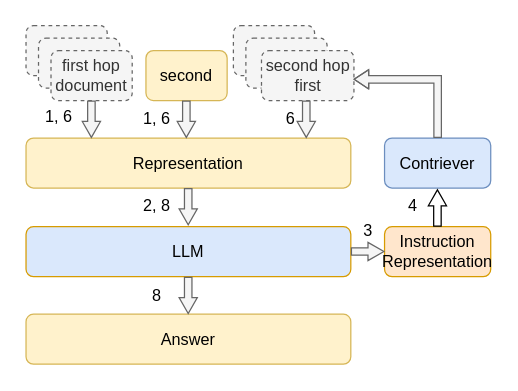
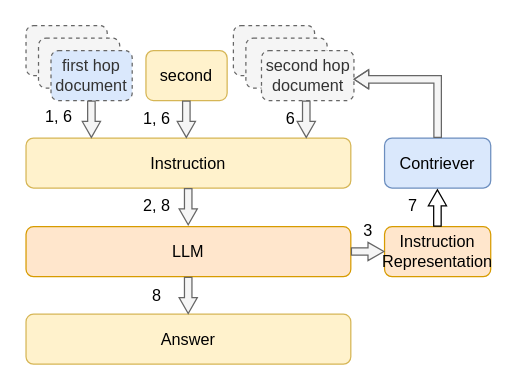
- <mxCell id="4" value="first hop&lt;div&gt;document&lt;/div&gt;" style="rounded=1;whiteSpace=wrap;html=1;dashed=1;fillColor=#f5f5f5;fontColor=#333333;strokeColor=#666666;fontSize=13;" vertex="1" parent="1"><mxGeometry x="40" y="40" width="65" height="40" as="geometry" /></mxCell>
+ <mxCell id="4" value="first hop&lt;div&gt;document&lt;/div&gt;" style="rounded=1;whiteSpace=wrap;html=1;dashed=1;fillColor=#dae8fc;fontColor=#333333;strokeColor=#666666;fontSize=13;" vertex="1" parent="1"><mxGeometry x="40" y="40" width="65" height="40" as="geometry" /></mxCell>
- <mxCell id="12" value="second hop&lt;div&gt;first&lt;/div&gt;" style="rounded=1;whiteSpace=wrap;html=1;dashed=1;fillColor=#f5f5f5;fontColor=#333333;strokeColor=#666666;fontSize=13;" vertex="1" parent="1"><mxGeometry x="208.5" y="40" width="74" height="40" as="geometry" /></mxCell>
+ <mxCell id="12" value="second hop&lt;div&gt;document&lt;/div&gt;" style="rounded=1;whiteSpace=wrap;html=1;dashed=1;fillColor=#f5f5f5;fontColor=#333333;strokeColor=#666666;fontSize=13;" vertex="1" parent="1"><mxGeometry x="208.5" y="40" width="74" height="40" as="geometry" /></mxCell>
- <mxCell id="7" value="Representation" style="rounded=1;whiteSpace=wrap;html=1;fillColor=#fff2cc;strokeColor=#d6b656;fontSize=13;" vertex="1" parent="1"><mxGeometry x="20" y="110" width="260" height="40" as="geometry" /></mxCell>
+ <mxCell id="7" value="Instruction" style="rounded=1;whiteSpace=wrap;html=1;fillColor=#fff2cc;strokeColor=#d6b656;fontSize=13;" vertex="1" parent="1"><mxGeometry x="20" y="110" width="260" height="40" as="geometry" /></mxCell>
- <mxCell id="25" value="4" style="text;html=1;align=center;verticalAlign=middle;whiteSpace=wrap;rounded=0;fontSize=13;" vertex="1" parent="1"><mxGeometry x="320" y="154" width="20" height="20" as="geometry" /></mxCell>
+ <mxCell id="25" value="7" style="text;html=1;align=center;verticalAlign=middle;whiteSpace=wrap;rounded=0;fontSize=13;" vertex="1" parent="1"><mxGeometry x="320" y="154" width="20" height="20" as="geometry" /></mxCell>
- <mxCell id="6" value="LLM" style="rounded=1;whiteSpace=wrap;html=1;fillColor=#dae8fc;strokeColor=#d79b00;fontSize=13;" vertex="1" parent="1"><mxGeometry x="20" y="181" width="260" height="40" as="geometry" /></mxCell>
+ <mxCell id="6" value="LLM" style="rounded=1;whiteSpace=wrap;html=1;fillColor=#ffe6cc;strokeColor=#d79b00;fontSize=13;" vertex="1" parent="1"><mxGeometry x="20" y="181" width="260" height="40" as="geometry" /></mxCell>
